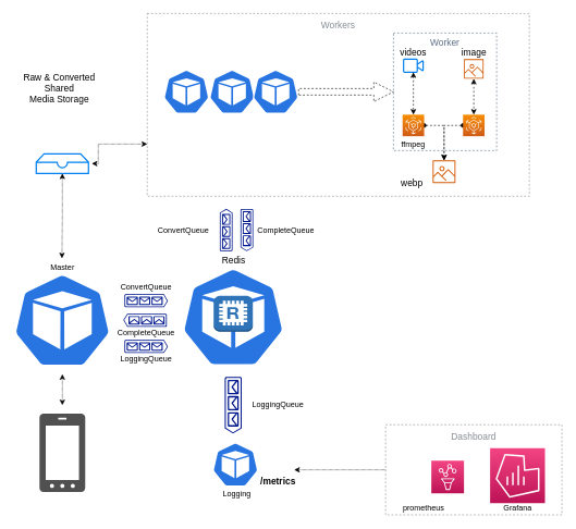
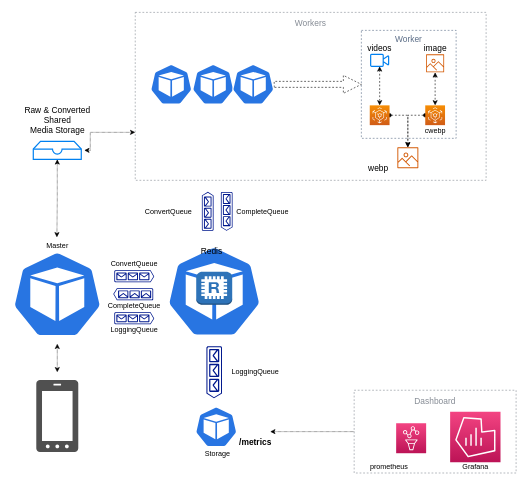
- <mxCell id="37" value="Raw &amp;amp; Converted&lt;br&gt;Shared &lt;br&gt;Media Storage" style="text;html=1;align=center;verticalAlign=middle;resizable=0;points=[];autosize=1;strokeColor=none;fillColor=none;fontSize=14;" vertex="1" parent="1"><mxGeometry x="25" y="105" width="130" height="60" as="geometry" /></mxCell>
+ <mxCell id="37" value="Raw &amp;amp; Converted&lt;br&gt;Shared &lt;br&gt;Media Storage" style="text;html=1;align=center;verticalAlign=middle;resizable=0;points=[];autosize=1;strokeColor=none;fillColor=none;fontSize=14;" vertex="1" parent="1"><mxGeometry x="30" y="170" width="130" height="60" as="geometry" /></mxCell>
+ <mxCell id="52" value="cwebp" style="text;html=1;align=center;verticalAlign=middle;resizable=0;points=[];autosize=1;strokeColor=none;fillColor=none;fontSize=12;" vertex="1" parent="1"><mxGeometry x="700" y="208" width="50" height="20" as="geometry" /></mxCell>
- <mxCell id="51" value="&lt;font style=&quot;font-size: 12px&quot;&gt;ffmpeg&lt;/font&gt;" style="text;html=1;align=center;verticalAlign=middle;resizable=0;points=[];autosize=1;strokeColor=none;fillColor=none;fontSize=14;" vertex="1" parent="1"><mxGeometry x="607" y="210" width="50" height="20" as="geometry" /></mxCell>
- <mxCell id="32" value="Redis" style="text;html=1;align=center;verticalAlign=middle;resizable=0;points=[];autosize=1;strokeColor=none;fillColor=none;fontSize=14;" vertex="1" parent="1"><mxGeometry x="331.66" y="387.5" width="50" height="20" as="geometry" /></mxCell>
+ <mxCell id="32" value="Redis" style="text;html=1;align=center;verticalAlign=middle;resizable=0;points=[];autosize=1;strokeColor=none;fillColor=none;fontSize=14;" vertex="1" parent="1"><mxGeometry x="326.66" y="407.5" width="50" height="20" as="geometry" /></mxCell>
- <mxCell id="18" value="Logging" style="text;html=1;align=center;verticalAlign=middle;resizable=0;points=[];autosize=1;strokeColor=none;fillColor=none;" vertex="1" parent="1"><mxGeometry x="331.66" y="746" width="60" height="20" as="geometry" /></mxCell>
+ <mxCell id="18" value="Storage" style="text;html=1;align=center;verticalAlign=middle;resizable=0;points=[];autosize=1;strokeColor=none;fillColor=none;" vertex="1" parent="1"><mxGeometry x="331.66" y="746" width="60" height="20" as="geometry" /></mxCell>
